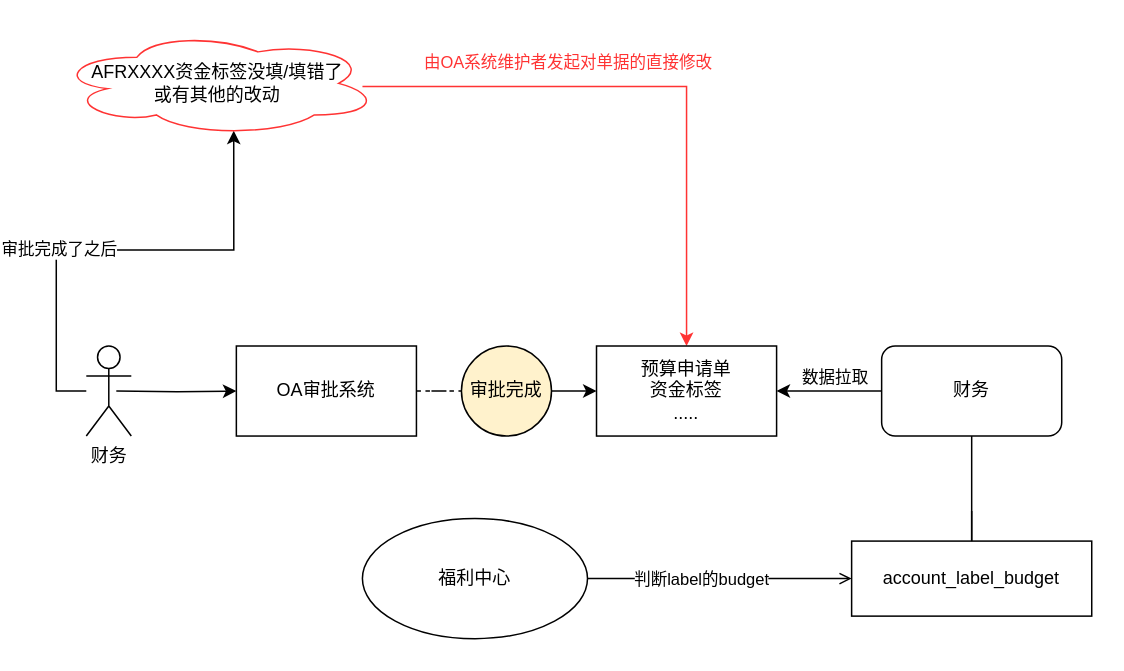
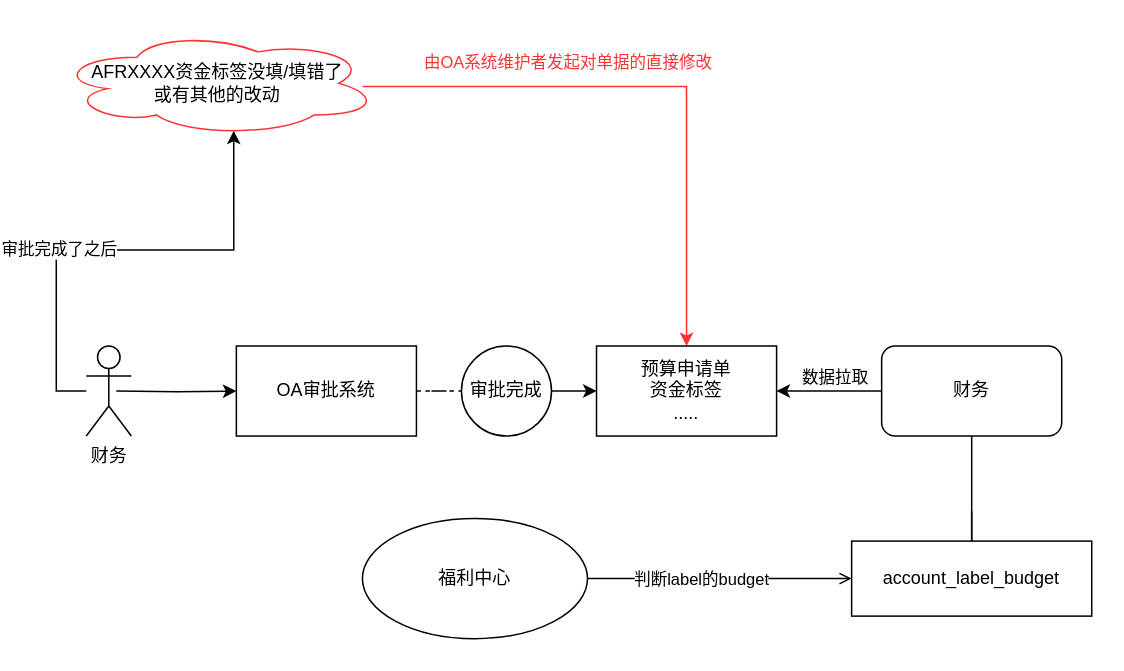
- <mxCell id="19" value="审批完成" style="ellipse;whiteSpace=wrap;html=1;aspect=fixed;fillColor=#fff2cc;" vertex="1" parent="1"><mxGeometry x="290" y="230" width="60" height="60" as="geometry" /></mxCell>
+ <mxCell id="19" value="审批完成" style="ellipse;whiteSpace=wrap;html=1;aspect=fixed;" vertex="1" parent="1"><mxGeometry x="290" y="230" width="60" height="60" as="geometry" /></mxCell>
